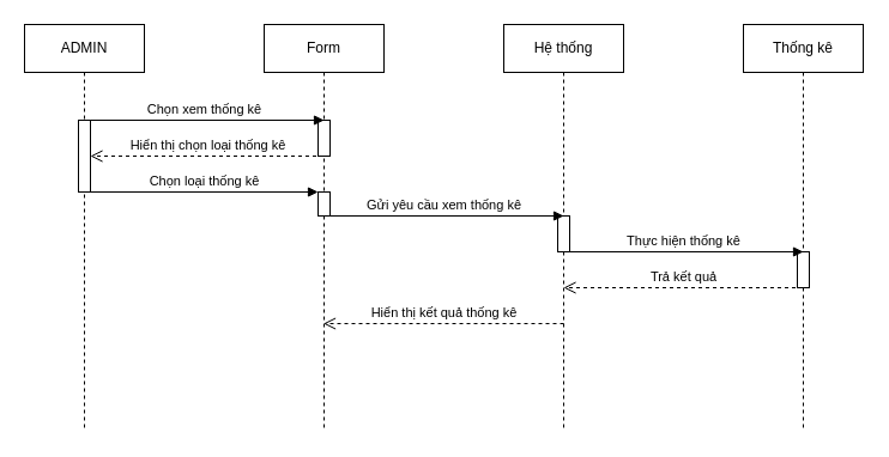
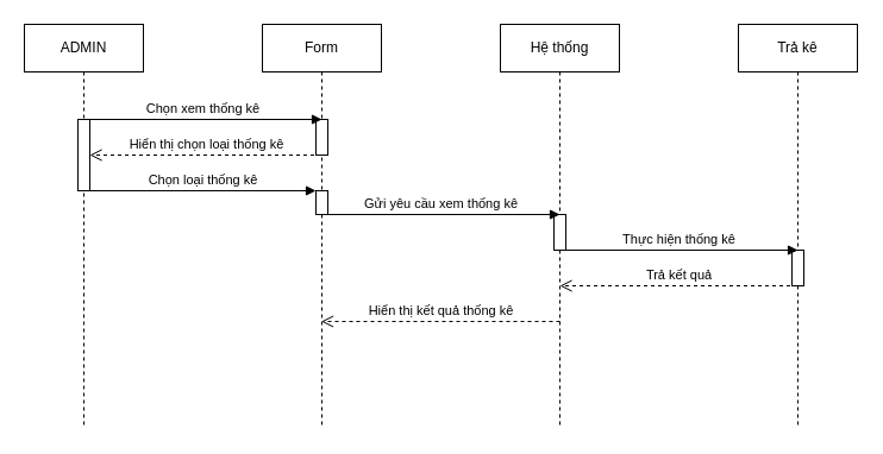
- <mxCell id="14" value="Thống kê" style="shape=umlLifeline;perimeter=lifelinePerimeter;whiteSpace=wrap;html=1;container=1;dropTarget=0;collapsible=0;recursiveResize=0;outlineConnect=0;portConstraint=eastwest;newEdgeStyle={&quot;curved&quot;:0,&quot;rounded&quot;:0};" vertex="1" parent="1"><mxGeometry x="620" y="20" width="100" height="340" as="geometry" /></mxCell>
+ <mxCell id="14" value="Trả kê" style="shape=umlLifeline;perimeter=lifelinePerimeter;whiteSpace=wrap;html=1;container=1;dropTarget=0;collapsible=0;recursiveResize=0;outlineConnect=0;portConstraint=eastwest;newEdgeStyle={&quot;curved&quot;:0,&quot;rounded&quot;:0};" vertex="1" parent="1"><mxGeometry x="620" y="20" width="100" height="340" as="geometry" /></mxCell>
